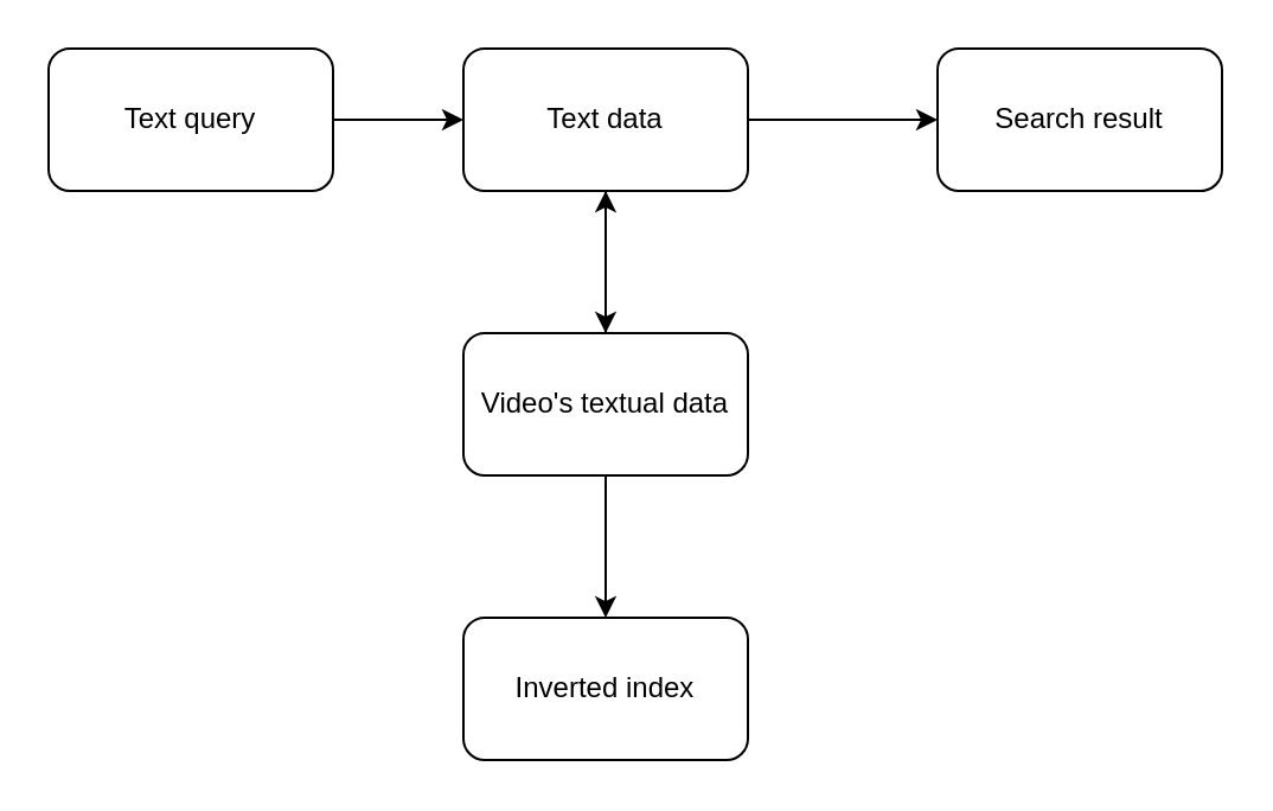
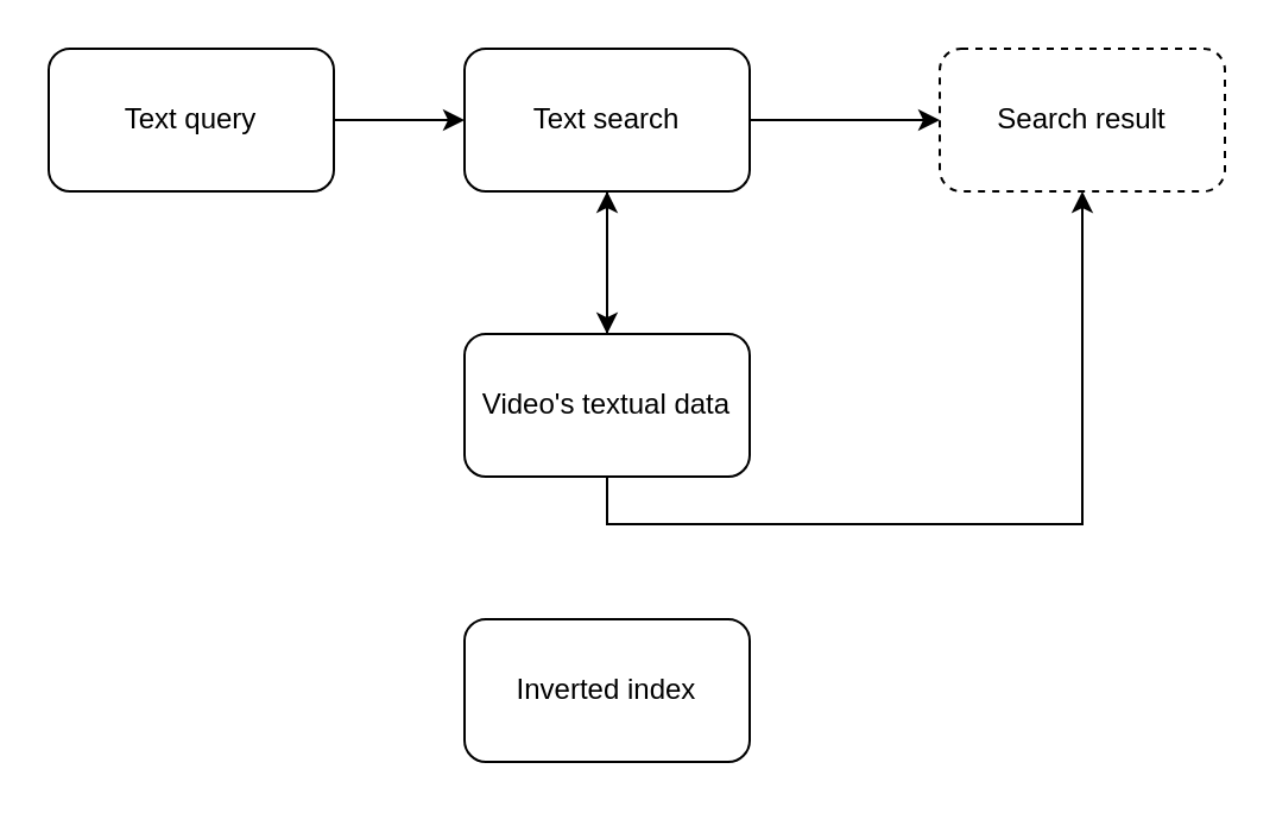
- <mxCell id="6" value="Text data" style="rounded=1;whiteSpace=wrap;html=1;" parent="1" vertex="1"><mxGeometry x="195" y="20" width="120" height="60" as="geometry" /></mxCell>
+ <mxCell id="6" value="Text search" style="rounded=1;whiteSpace=wrap;html=1;" parent="1" vertex="1"><mxGeometry x="195" y="20" width="120" height="60" as="geometry" /></mxCell>
- <mxCell id="10" value="Search result" style="rounded=1;whiteSpace=wrap;html=1;" parent="1" vertex="1"><mxGeometry x="395" y="20" width="120" height="60" as="geometry" /></mxCell>
+ <mxCell id="10" value="Search result" style="rounded=1;whiteSpace=wrap;html=1;dashed=1;" parent="1" vertex="1"><mxGeometry x="395" y="20" width="120" height="60" as="geometry" /></mxCell>
- <mxCell id="8" style="edgeStyle=orthogonalEdgeStyle;rounded=0;orthogonalLoop=1;jettySize=auto;html=1;exitX=0.5;exitY=1;exitDx=0;exitDy=0;entryX=0.5;entryY=0;entryDx=0;entryDy=0;" edge="1" parent="1" source="9" target="11"><mxGeometry relative="1" as="geometry" /></mxCell>
+ <mxCell id="8" style="edgeStyle=orthogonalEdgeStyle;rounded=0;orthogonalLoop=1;jettySize=auto;html=1;exitX=0.5;exitY=1;exitDx=0;exitDy=0;" edge="1" parent="1" source="9" target="10"><mxGeometry relative="1" as="geometry" /></mxCell>
